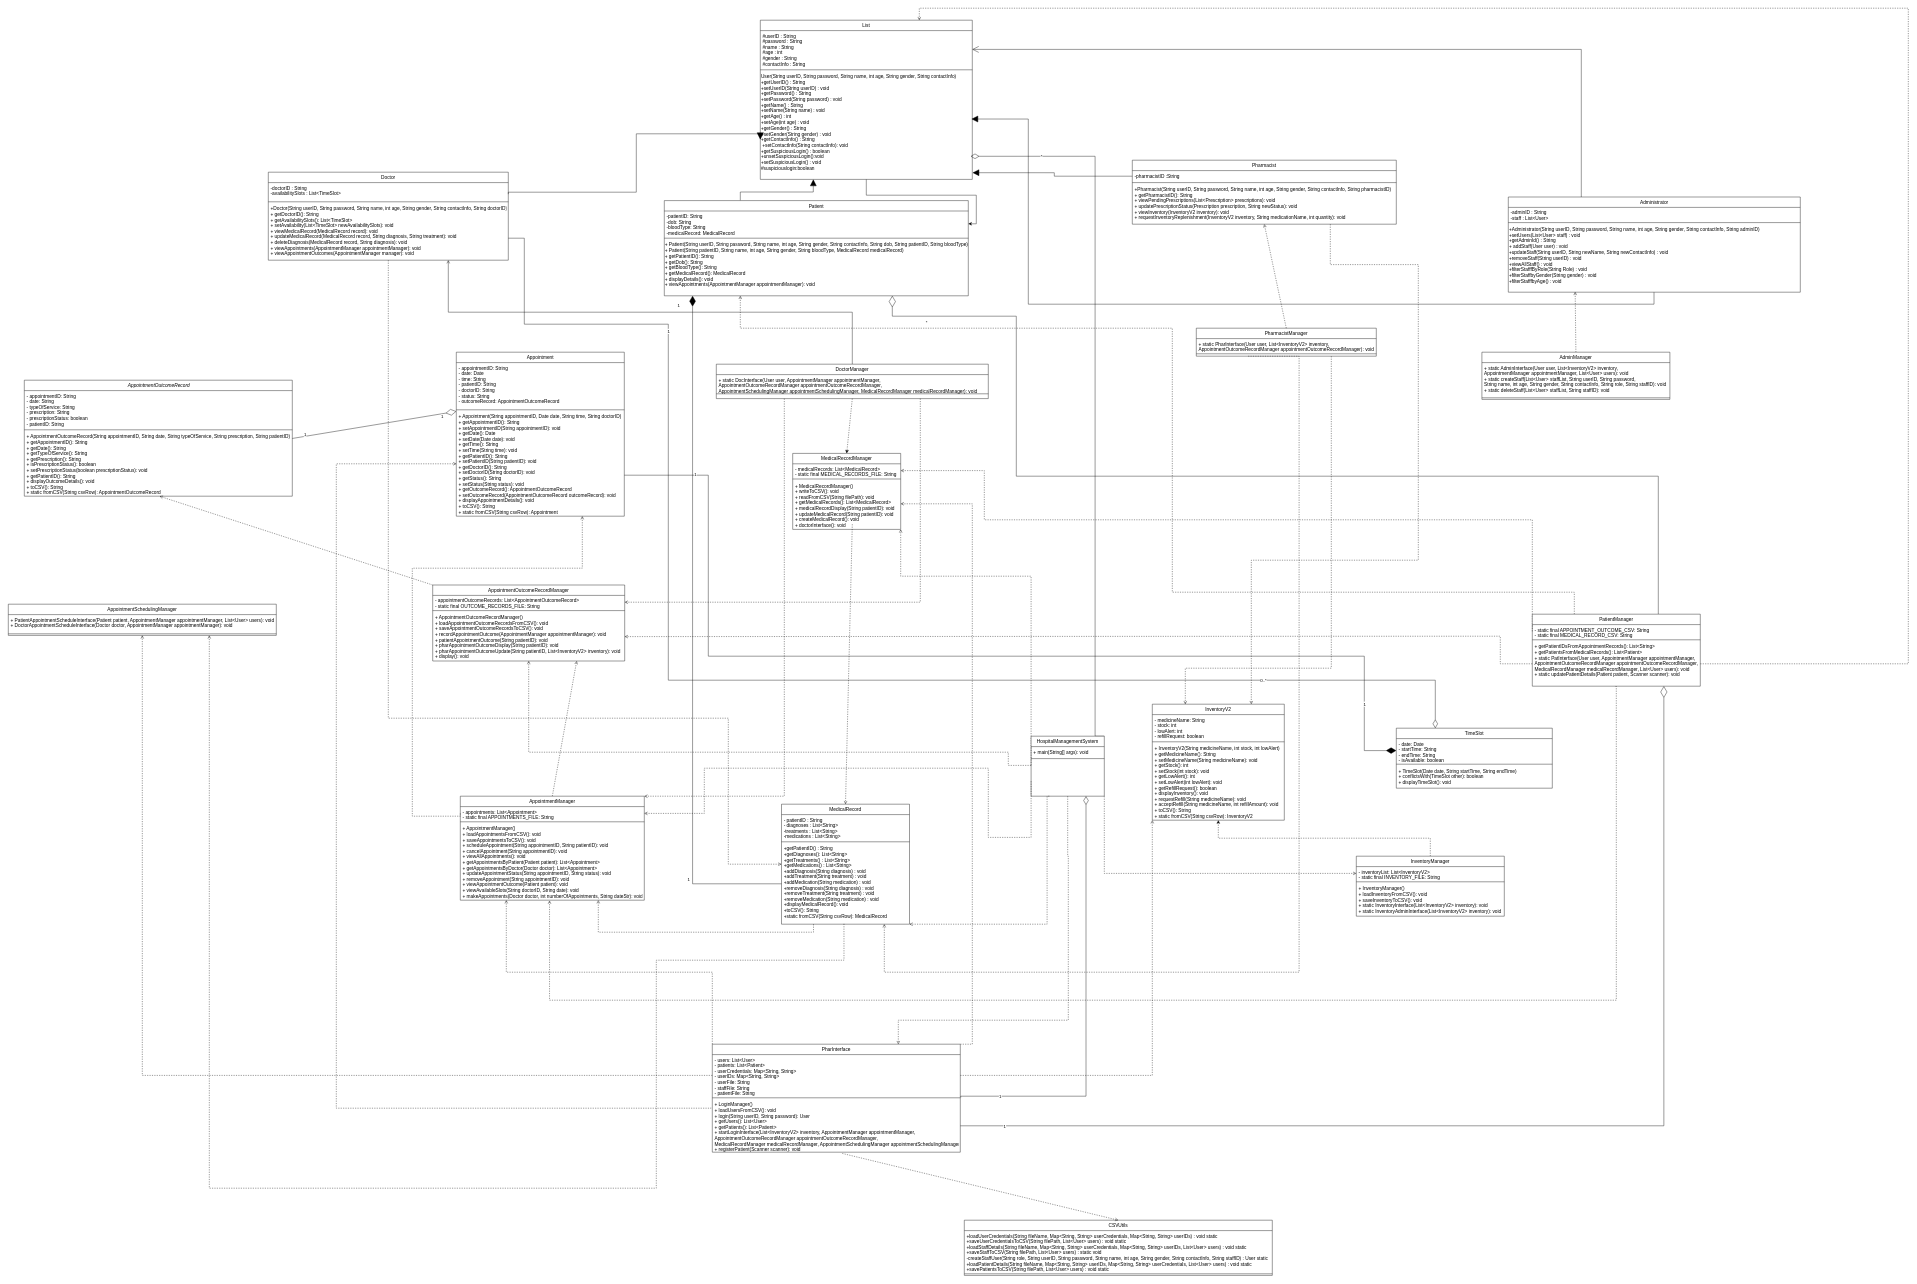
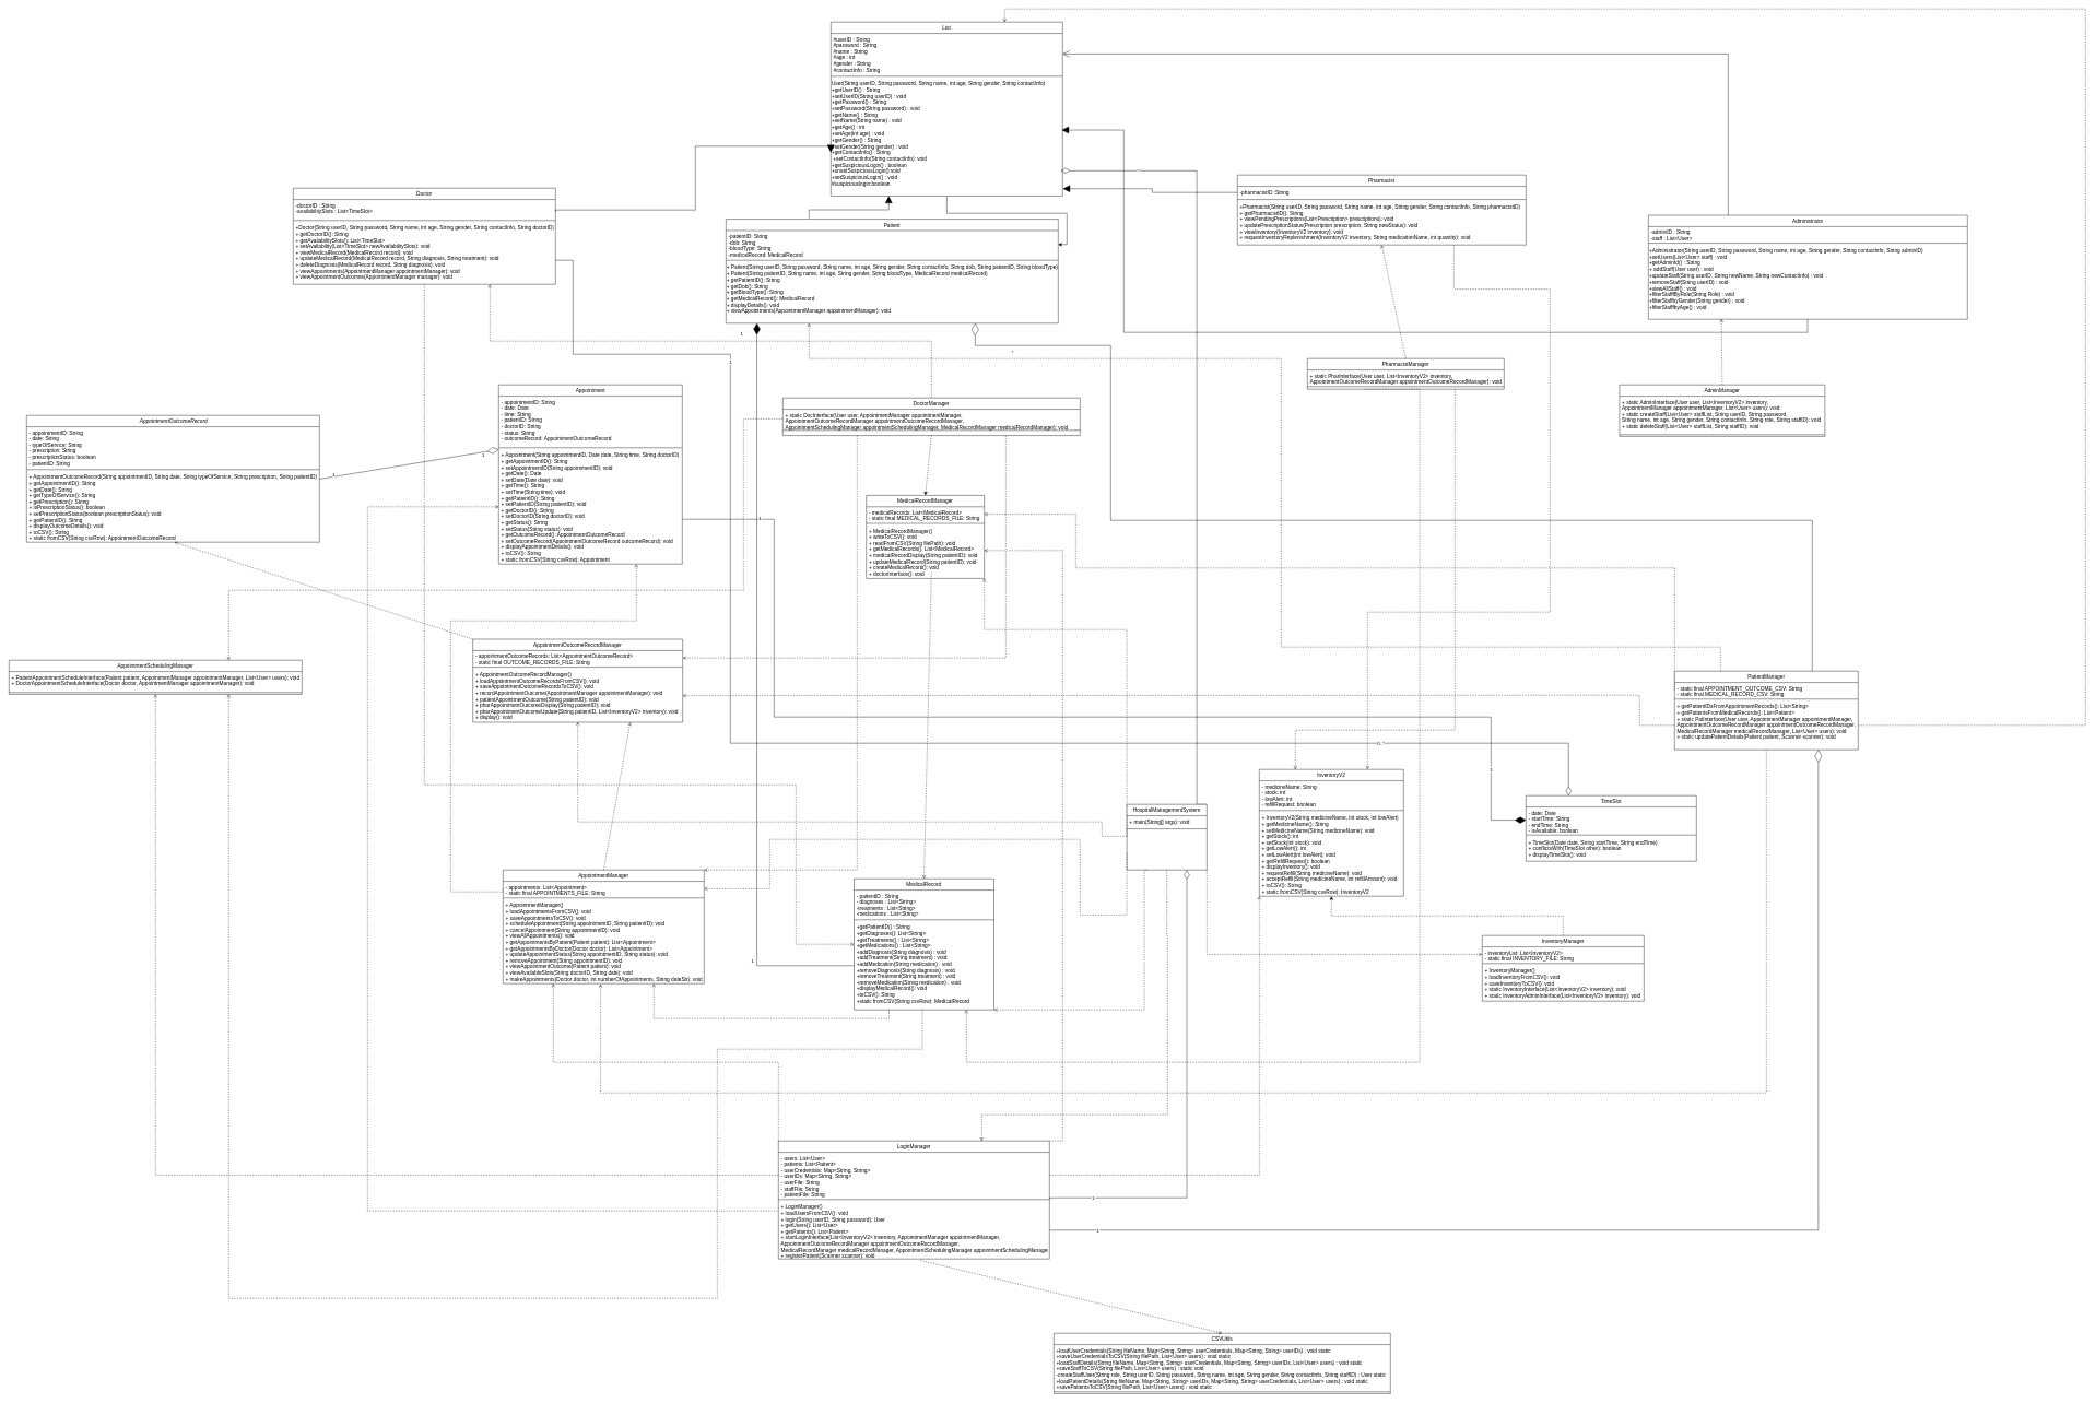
- <mxCell id="58" style="edgeStyle=orthogonalEdgeStyle;rounded=0;orthogonalLoop=1;jettySize=auto;html=1;exitX=0.5;exitY=0;exitDx=0;exitDy=0;entryX=0.75;entryY=1;entryDx=0;entryDy=0;strokeColor=default;align=center;verticalAlign=middle;fontFamily=Helvetica;fontSize=11;fontColor=default;labelBackgroundColor=default;endArrow=open;dashed=0;endFill=0;" parent="1" source="61" target="87" edge="1"><mxGeometry relative="1" as="geometry" /></mxCell>
+ <mxCell id="58" style="edgeStyle=orthogonalEdgeStyle;rounded=0;orthogonalLoop=1;jettySize=auto;html=1;exitX=0.5;exitY=0;exitDx=0;exitDy=0;entryX=0.75;entryY=1;entryDx=0;entryDy=0;strokeColor=default;align=center;verticalAlign=middle;fontFamily=Helvetica;fontSize=11;fontColor=default;labelBackgroundColor=default;endArrow=open;dashed=1;endFill=0;" parent="1" source="61" target="87" edge="1"><mxGeometry relative="1" as="geometry" /></mxCell>
+ <mxCell id="108" style="edgeStyle=orthogonalEdgeStyle;rounded=0;orthogonalLoop=1;jettySize=auto;html=1;exitX=0;exitY=0.5;exitDx=0;exitDy=0;entryX=0.75;entryY=0;entryDx=0;entryDy=0;strokeColor=default;align=center;verticalAlign=middle;fontFamily=Helvetica;fontSize=11;fontColor=default;labelBackgroundColor=default;endArrow=open;dashed=1;endFill=0;" parent="1" source="62" target="64" edge="1"><mxGeometry relative="1" as="geometry"><mxPoint x="2030" y="1335" as="sourcePoint" /><Array as="points"><mxPoint x="1700" y="958" /><mxPoint x="1700" y="1350" /><mxPoint x="523" y="1350" /></Array></mxGeometry></mxCell>
- <mxCell id="49" value="PharInterface" style="swimlane;fontStyle=0;align=center;verticalAlign=top;childLayout=stackLayout;horizontal=1;startSize=26;horizontalStack=0;resizeParent=1;resizeLast=0;collapsible=1;marginBottom=0;rounded=0;shadow=0;strokeWidth=1;" parent="1" vertex="1"><mxGeometry x="1780" y="2610" width="620" height="270" as="geometry"><mxRectangle x="340" y="380" width="170" height="26" as="alternateBounds" /></mxGeometry></mxCell>
+ <mxCell id="49" value="LoginManager" style="swimlane;fontStyle=0;align=center;verticalAlign=top;childLayout=stackLayout;horizontal=1;startSize=26;horizontalStack=0;resizeParent=1;resizeLast=0;collapsible=1;marginBottom=0;rounded=0;shadow=0;strokeWidth=1;" parent="1" vertex="1"><mxGeometry x="1780" y="2610" width="620" height="270" as="geometry"><mxRectangle x="340" y="380" width="170" height="26" as="alternateBounds" /></mxGeometry></mxCell>
